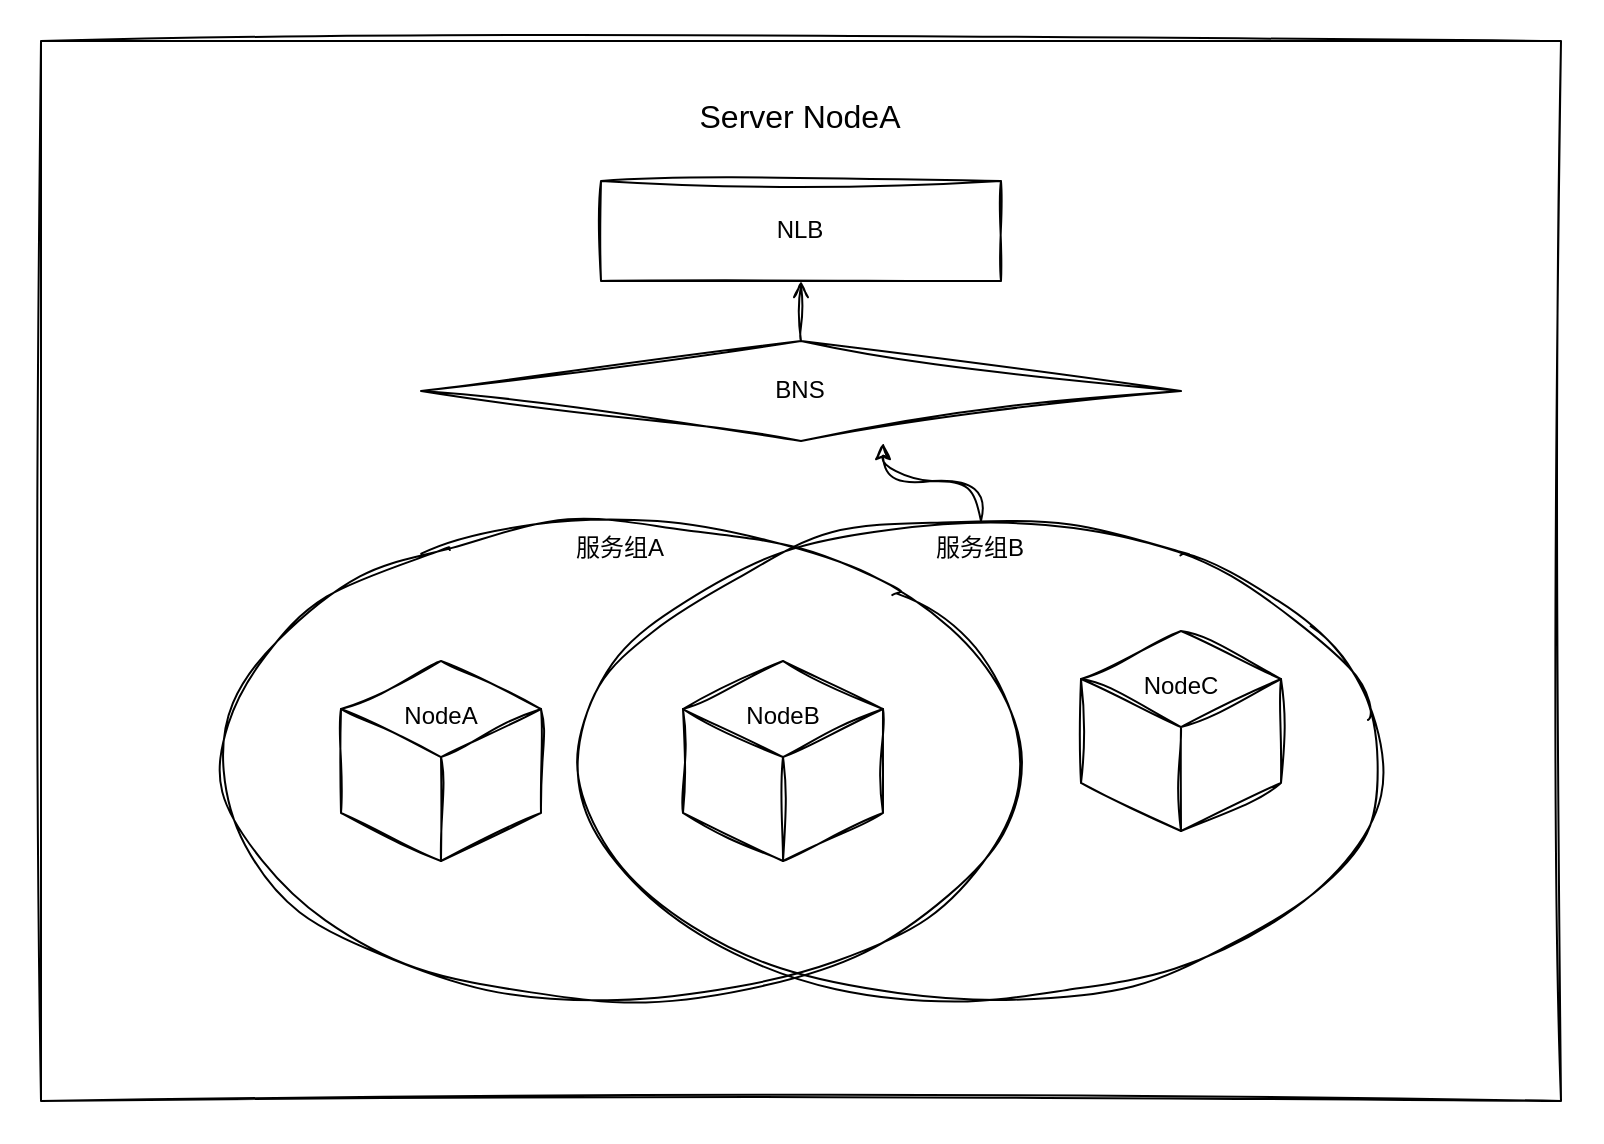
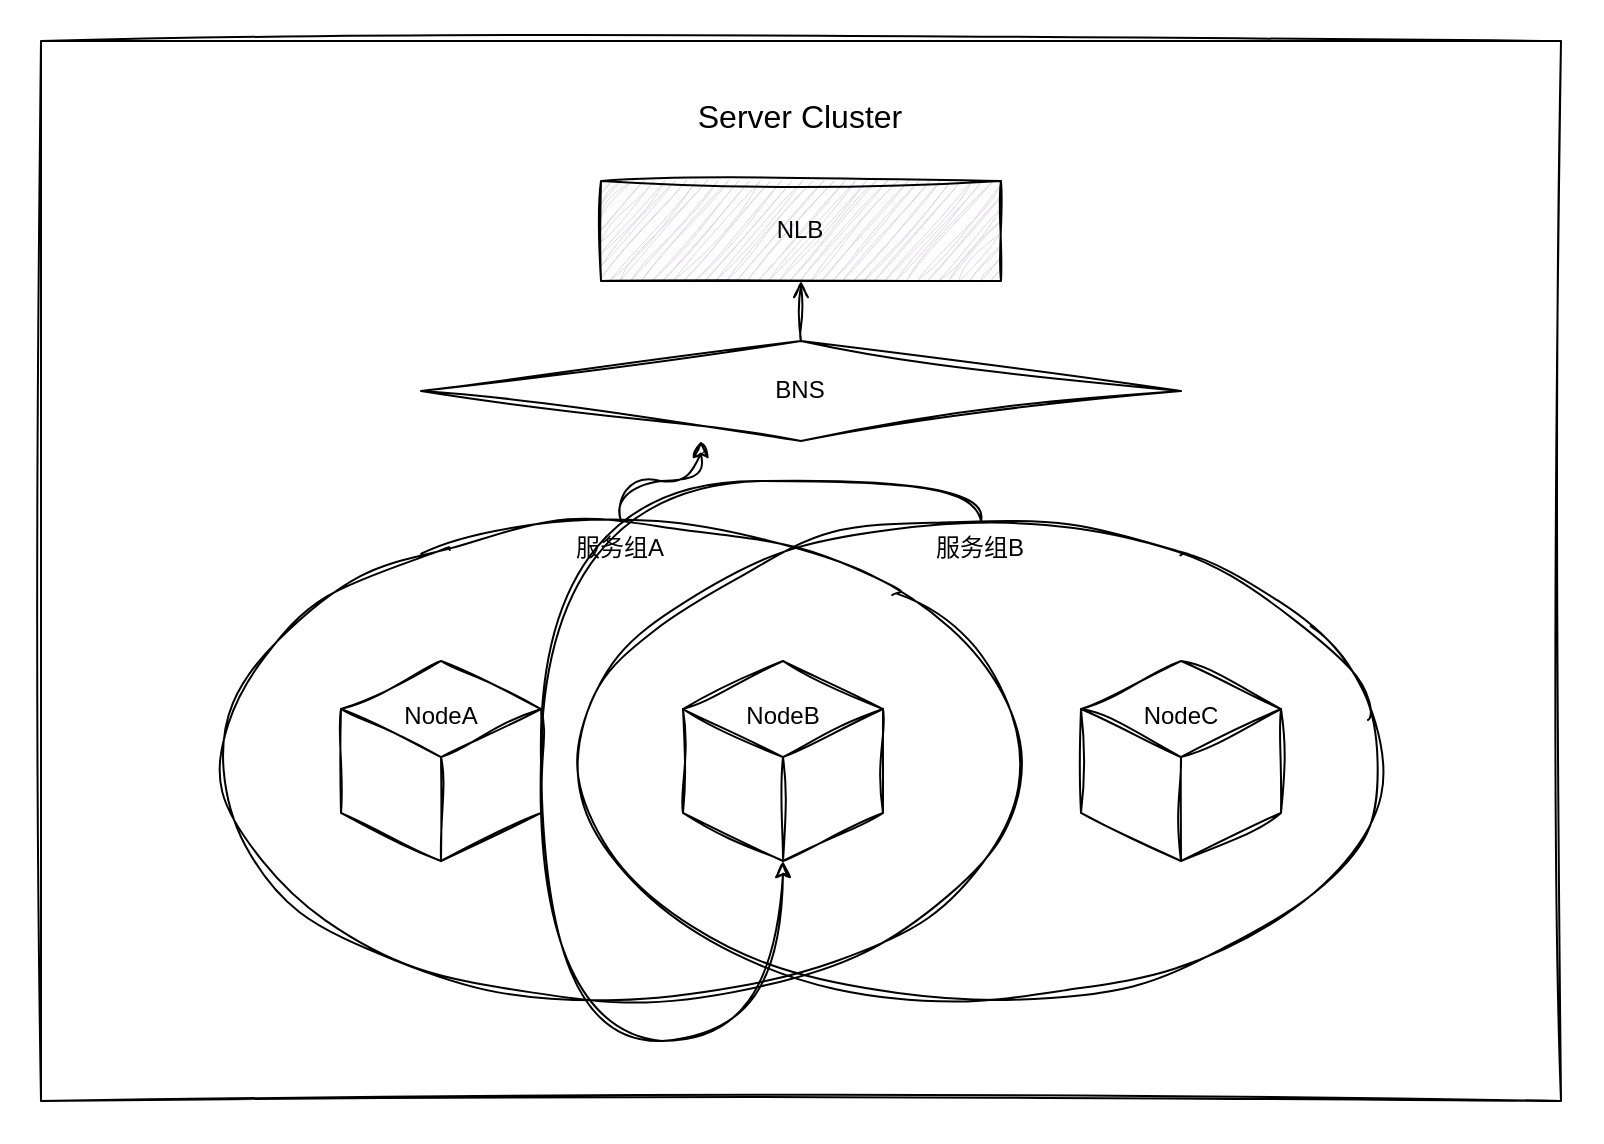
- <mxCell id="2" value="&lt;div&gt;&lt;font style=&quot;font-size: 18px;&quot;&gt;&lt;br&gt;&lt;/font&gt;&lt;/div&gt;&lt;font size=&quot;3&quot;&gt;Server NodeA&lt;/font&gt;" style="rounded=0;whiteSpace=wrap;html=1;sketch=1;hachureGap=4;jiggle=2;curveFitting=1;verticalAlign=top;" parent="1" vertex="1"><mxGeometry x="20" y="20" width="760" height="530" as="geometry" /></mxCell>
+ <mxCell id="2" value="&lt;div&gt;&lt;font style=&quot;font-size: 18px;&quot;&gt;&lt;br&gt;&lt;/font&gt;&lt;/div&gt;&lt;font size=&quot;3&quot;&gt;Server Cluster&lt;/font&gt;" style="rounded=0;whiteSpace=wrap;html=1;sketch=1;hachureGap=4;jiggle=2;curveFitting=1;verticalAlign=top;" parent="1" vertex="1"><mxGeometry x="20" y="20" width="760" height="530" as="geometry" /></mxCell>
- <mxCell id="4" value="NLB" style="rounded=0;whiteSpace=wrap;html=1;sketch=1;hachureGap=4;jiggle=2;curveFitting=1;" parent="1" vertex="1"><mxGeometry x="300" y="90" width="200" height="50" as="geometry" /></mxCell>
+ <mxCell id="4" value="NLB" style="rounded=0;whiteSpace=wrap;html=1;sketch=1;hachureGap=4;jiggle=2;curveFitting=1;fillColor=#e1d5e7;" parent="1" vertex="1"><mxGeometry x="300" y="90" width="200" height="50" as="geometry" /></mxCell>
+ <mxCell id="10" style="edgeStyle=orthogonalEdgeStyle;rounded=0;sketch=1;hachureGap=4;jiggle=2;curveFitting=1;orthogonalLoop=1;jettySize=auto;html=1;exitX=0.5;exitY=0;exitDx=0;exitDy=0;entryX=0.368;entryY=1;entryDx=0;entryDy=0;entryPerimeter=0;curved=1;" parent="1" source="5" target="3" edge="1"><mxGeometry relative="1" as="geometry" /></mxCell>
- <mxCell id="11" style="edgeStyle=orthogonalEdgeStyle;rounded=0;sketch=1;hachureGap=4;jiggle=2;curveFitting=1;orthogonalLoop=1;jettySize=auto;html=1;exitX=0.5;exitY=0;exitDx=0;exitDy=0;entryX=0.608;entryY=1.02;entryDx=0;entryDy=0;entryPerimeter=0;curved=1;" parent="1" source="6" target="3" edge="1"><mxGeometry relative="1" as="geometry" /></mxCell>
+ <mxCell id="11" style="edgeStyle=orthogonalEdgeStyle;rounded=0;sketch=1;hachureGap=4;jiggle=2;curveFitting=1;orthogonalLoop=1;jettySize=auto;html=1;exitX=0.5;exitY=0;exitDx=0;exitDy=0;curved=1;" parent="1" source="6" target="8" edge="1"><mxGeometry relative="1" as="geometry" /></mxCell>
- <mxCell id="9" value="&lt;div&gt;&lt;br&gt;&lt;/div&gt;NodeC" style="html=1;shape=mxgraph.basic.isocube;isoAngle=15;sketch=1;hachureGap=4;jiggle=2;curveFitting=1;verticalAlign=top;" parent="1" vertex="1"><mxGeometry x="540" y="315" width="100" height="100" as="geometry" /></mxCell>
+ <mxCell id="9" value="&lt;div&gt;&lt;br&gt;&lt;/div&gt;NodeC" style="html=1;shape=mxgraph.basic.isocube;isoAngle=15;sketch=1;hachureGap=4;jiggle=2;curveFitting=1;verticalAlign=top;" parent="1" vertex="1"><mxGeometry x="540" y="330" width="100" height="100" as="geometry" /></mxCell>
